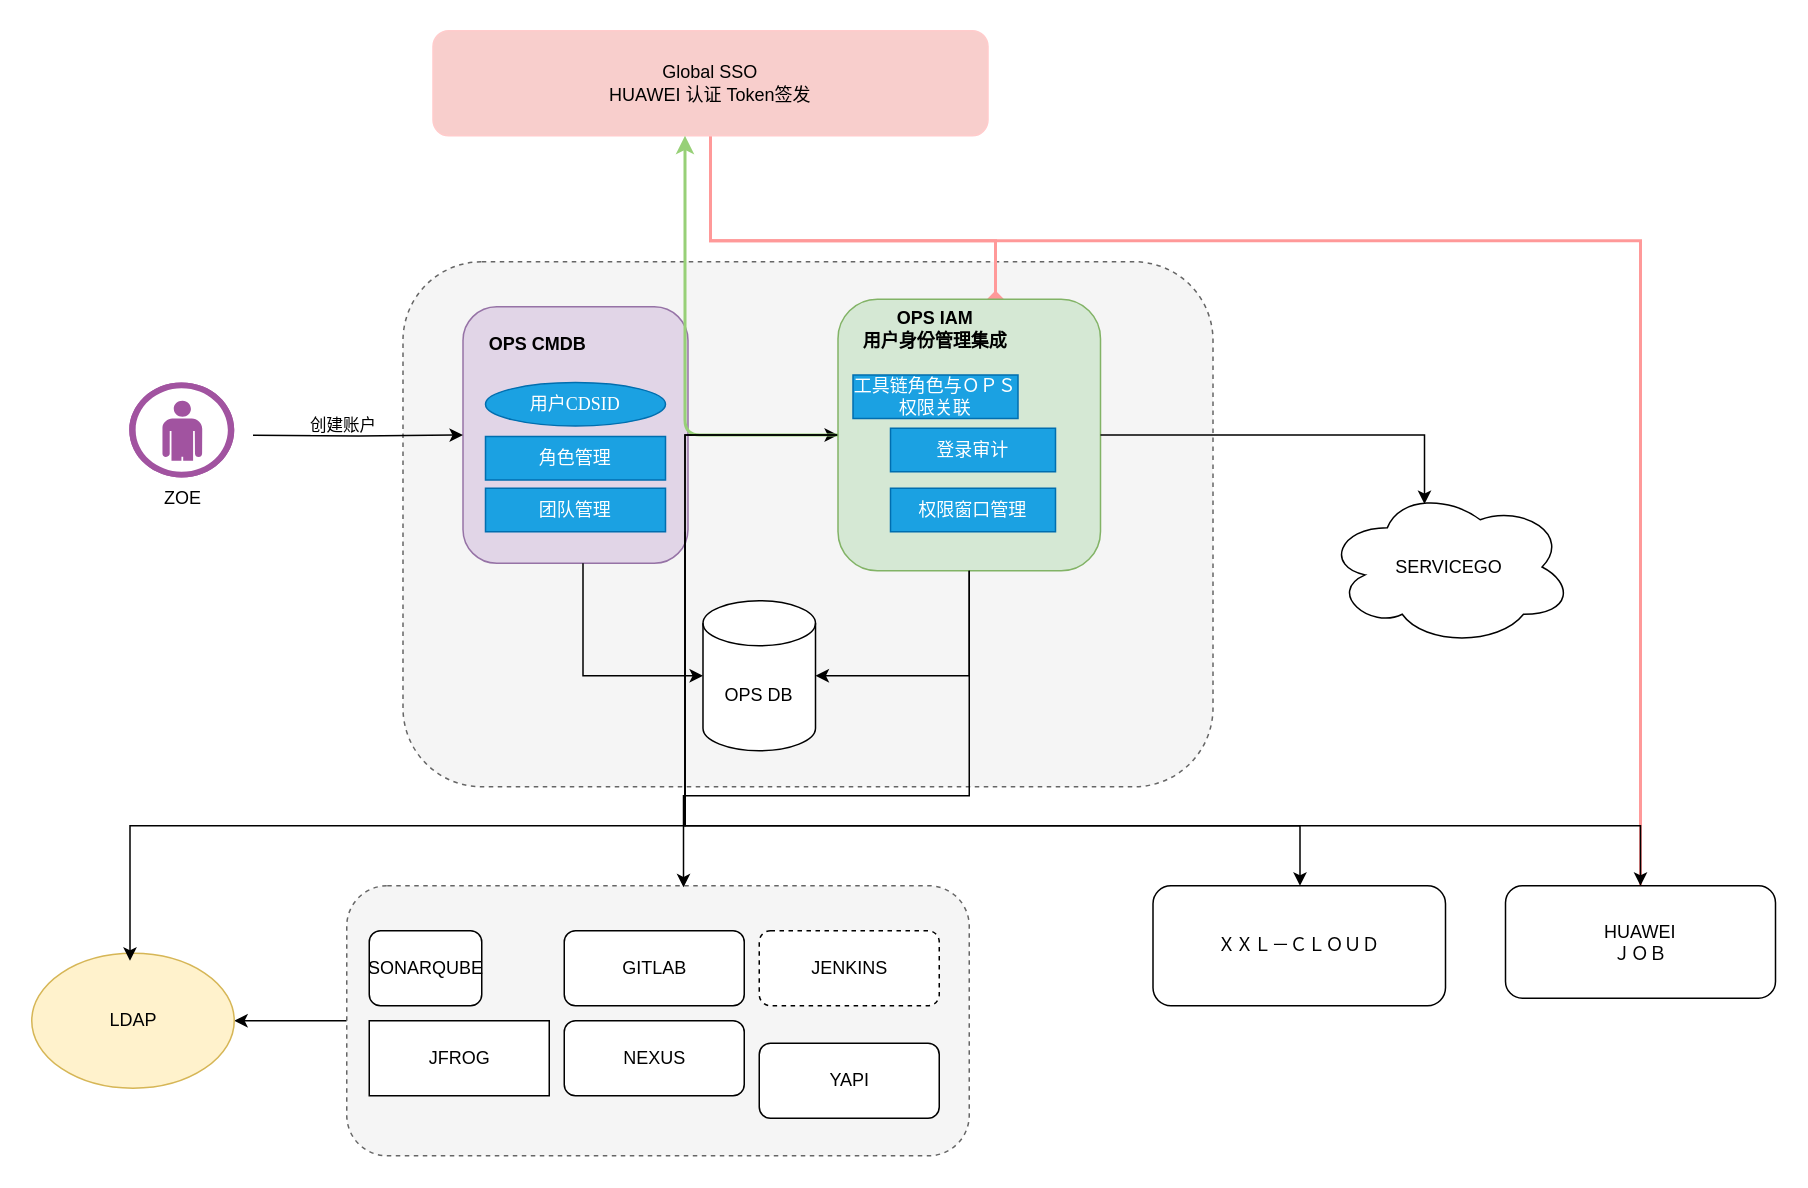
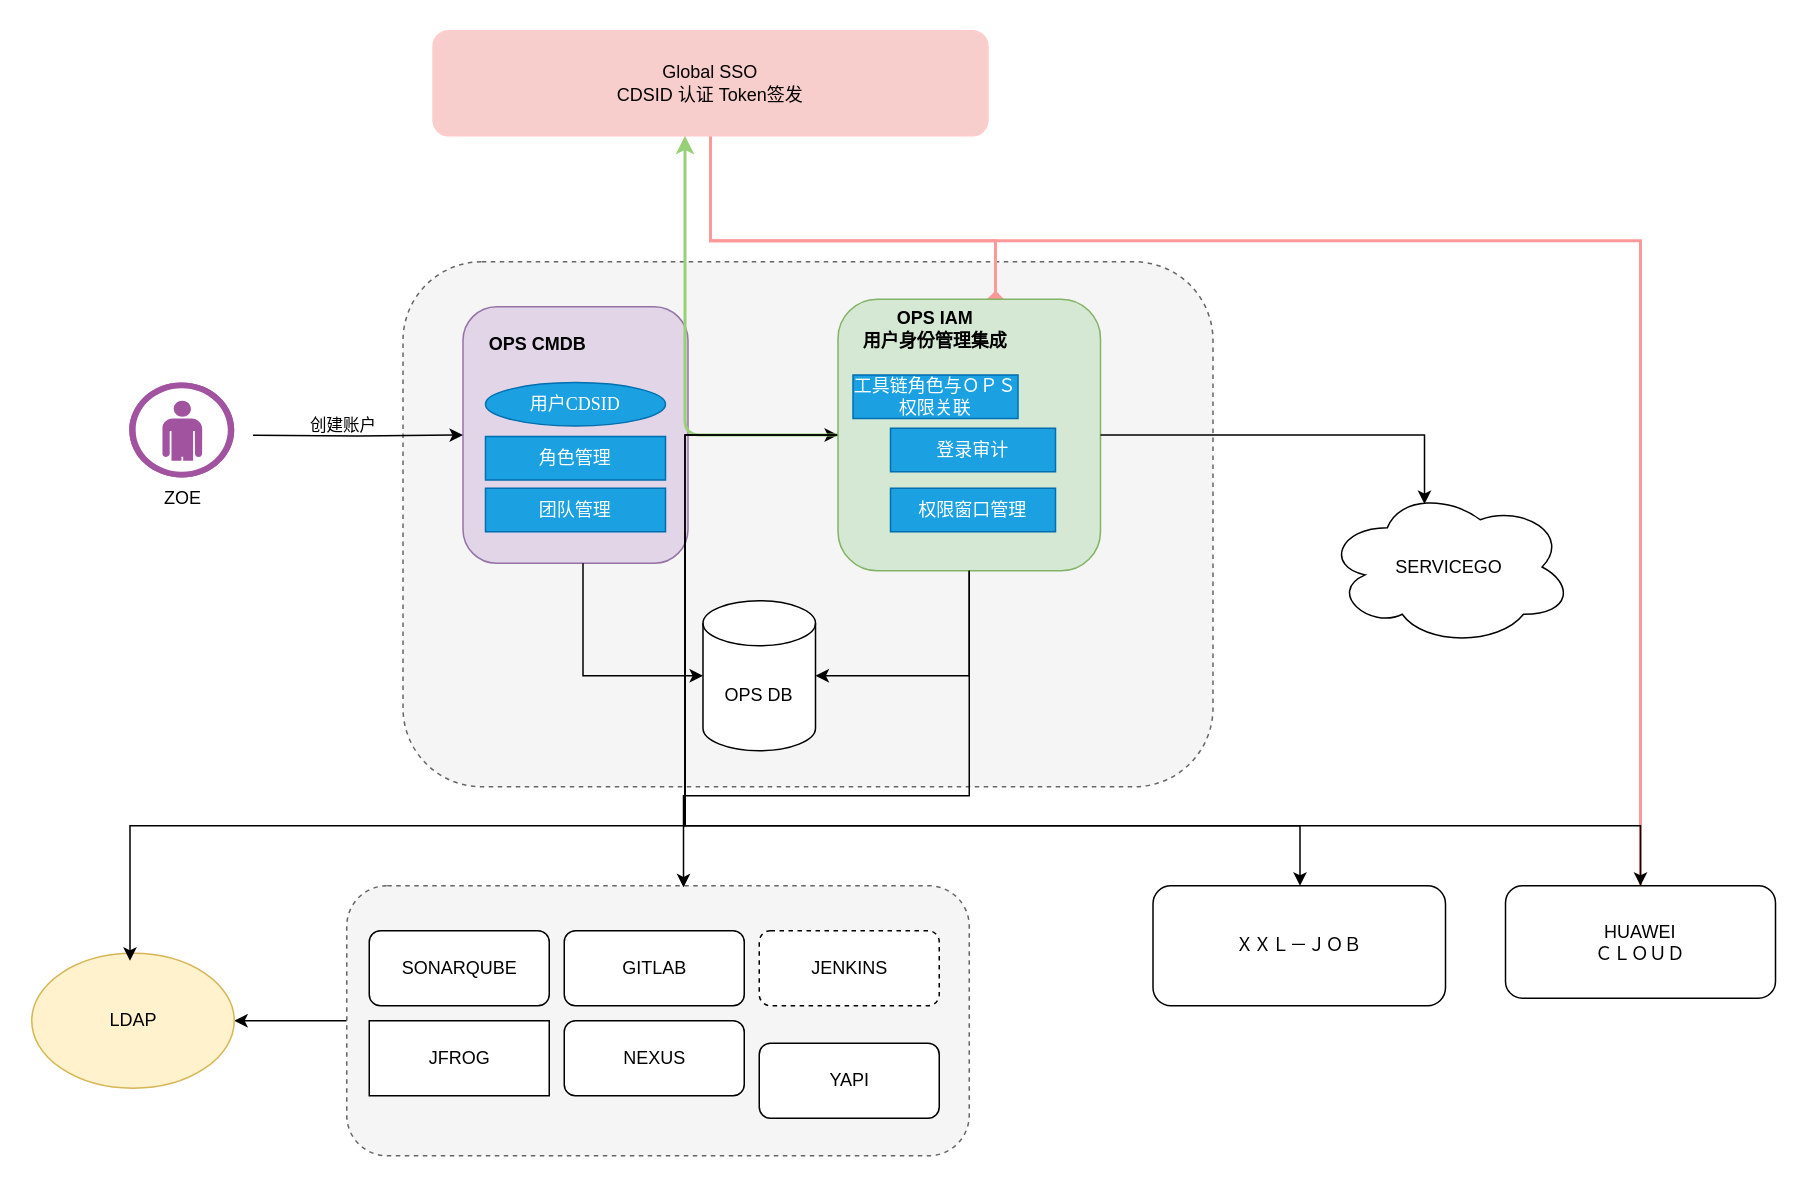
- <mxCell id="8" value="Global SSO&lt;br&gt;HUAWEI 认证 Token签发" style="rounded=1;whiteSpace=wrap;html=1;fillColor=#F8CECC;strokeColor=#FFCCCC;" parent="1" vertex="1"><mxGeometry x="288" y="20" width="370" height="70" as="geometry" /></mxCell>
+ <mxCell id="8" value="Global SSO&lt;br&gt;CDSID 认证 Token签发" style="rounded=1;whiteSpace=wrap;html=1;fillColor=#F8CECC;strokeColor=#FFCCCC;" parent="1" vertex="1"><mxGeometry x="288" y="20" width="370" height="70" as="geometry" /></mxCell>
- <mxCell id="20" value="HUAWEI&lt;br&gt;ＪＯＢ" style="rounded=1;whiteSpace=wrap;html=1;" parent="1" vertex="1"><mxGeometry x="1003" y="590" width="180" height="75" as="geometry" /></mxCell>
+ <mxCell id="20" value="HUAWEI&lt;br&gt;ＣＬＯＵＤ" style="rounded=1;whiteSpace=wrap;html=1;" parent="1" vertex="1"><mxGeometry x="1003" y="590" width="180" height="75" as="geometry" /></mxCell>
- <mxCell id="37" value="ＸＸＬ－ＣＬＯＵＤ" style="rounded=1;whiteSpace=wrap;html=1;" parent="1" vertex="1"><mxGeometry x="768" y="590" width="195" height="80" as="geometry" /></mxCell>
+ <mxCell id="37" value="ＸＸＬ－ＪＯＢ" style="rounded=1;whiteSpace=wrap;html=1;" parent="1" vertex="1"><mxGeometry x="768" y="590" width="195" height="80" as="geometry" /></mxCell>
- <mxCell id="18" value="SONARQUBE" style="rounded=1;whiteSpace=wrap;html=1;" parent="1" vertex="1"><mxGeometry x="245.5" y="620" width="75" height="50" as="geometry" /></mxCell>
+ <mxCell id="18" value="SONARQUBE" style="rounded=1;whiteSpace=wrap;html=1;" parent="1" vertex="1"><mxGeometry x="245.5" y="620" width="120" height="50" as="geometry" /></mxCell>
